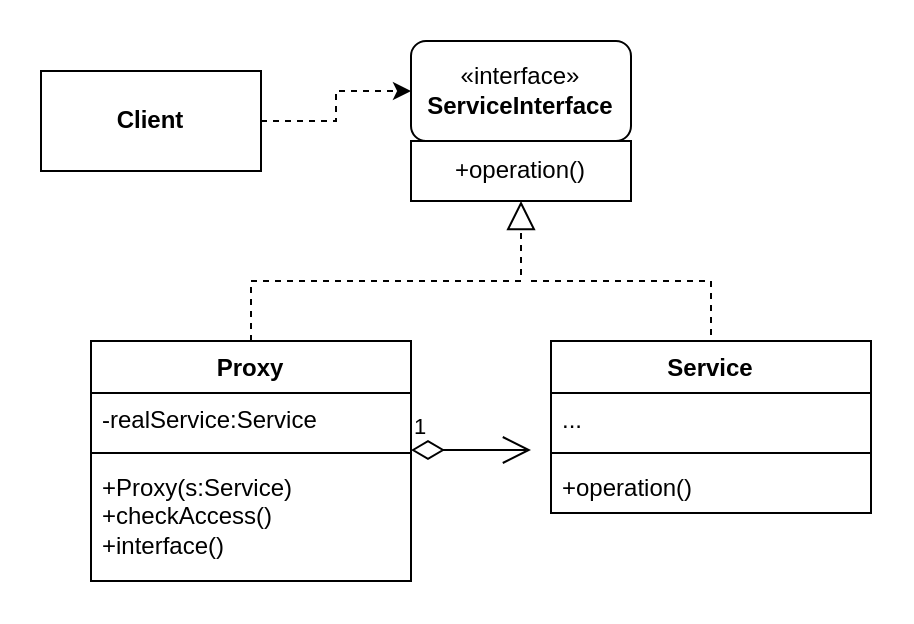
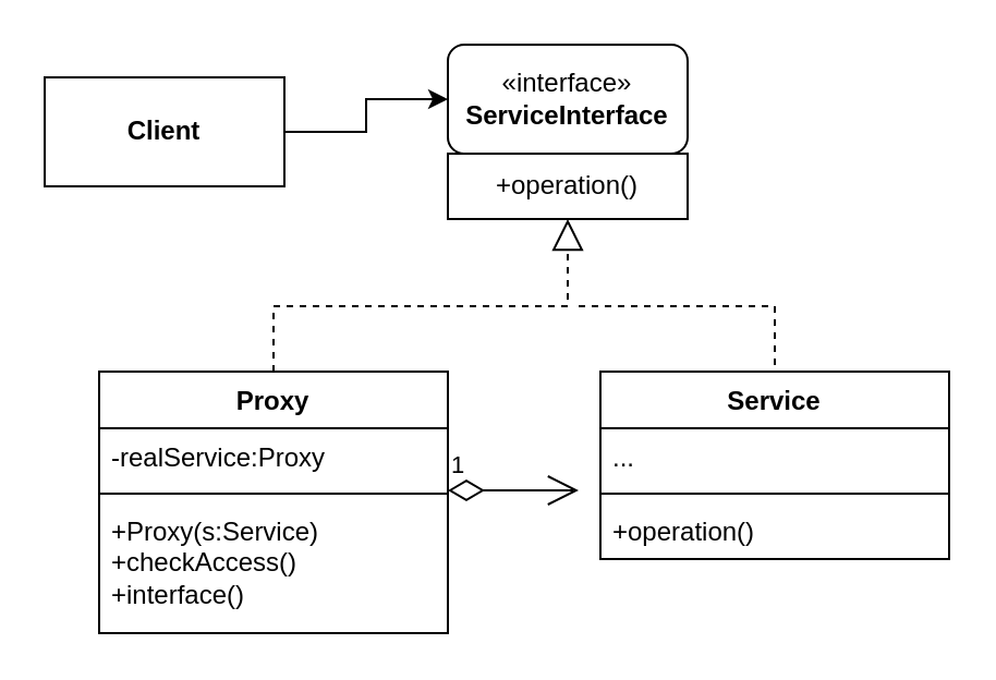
- <mxCell id="2" value="" style="edgeStyle=orthogonalEdgeStyle;rounded=0;orthogonalLoop=1;jettySize=auto;html=1;entryX=0;entryY=0.5;entryDx=0;entryDy=0;dashed=1;" parent="1" source="3" target="4" edge="1"><mxGeometry relative="1" as="geometry" /></mxCell>
+ <mxCell id="2" value="" style="edgeStyle=orthogonalEdgeStyle;rounded=0;orthogonalLoop=1;jettySize=auto;html=1;entryX=0;entryY=0.5;entryDx=0;entryDy=0;" parent="1" source="3" target="4" edge="1"><mxGeometry relative="1" as="geometry" /></mxCell>
- <mxCell id="7" value="-realService:Service" style="text;strokeColor=none;fillColor=none;align=left;verticalAlign=top;spacingLeft=4;spacingRight=4;overflow=hidden;rotatable=0;points=[[0,0.5],[1,0.5]];portConstraint=eastwest;whiteSpace=wrap;html=1;" parent="6" vertex="1"><mxGeometry y="26" width="160" height="26" as="geometry" /></mxCell>
+ <mxCell id="7" value="-realService:Proxy" style="text;strokeColor=none;fillColor=none;align=left;verticalAlign=top;spacingLeft=4;spacingRight=4;overflow=hidden;rotatable=0;points=[[0,0.5],[1,0.5]];portConstraint=eastwest;whiteSpace=wrap;html=1;" parent="6" vertex="1"><mxGeometry y="26" width="160" height="26" as="geometry" /></mxCell>
